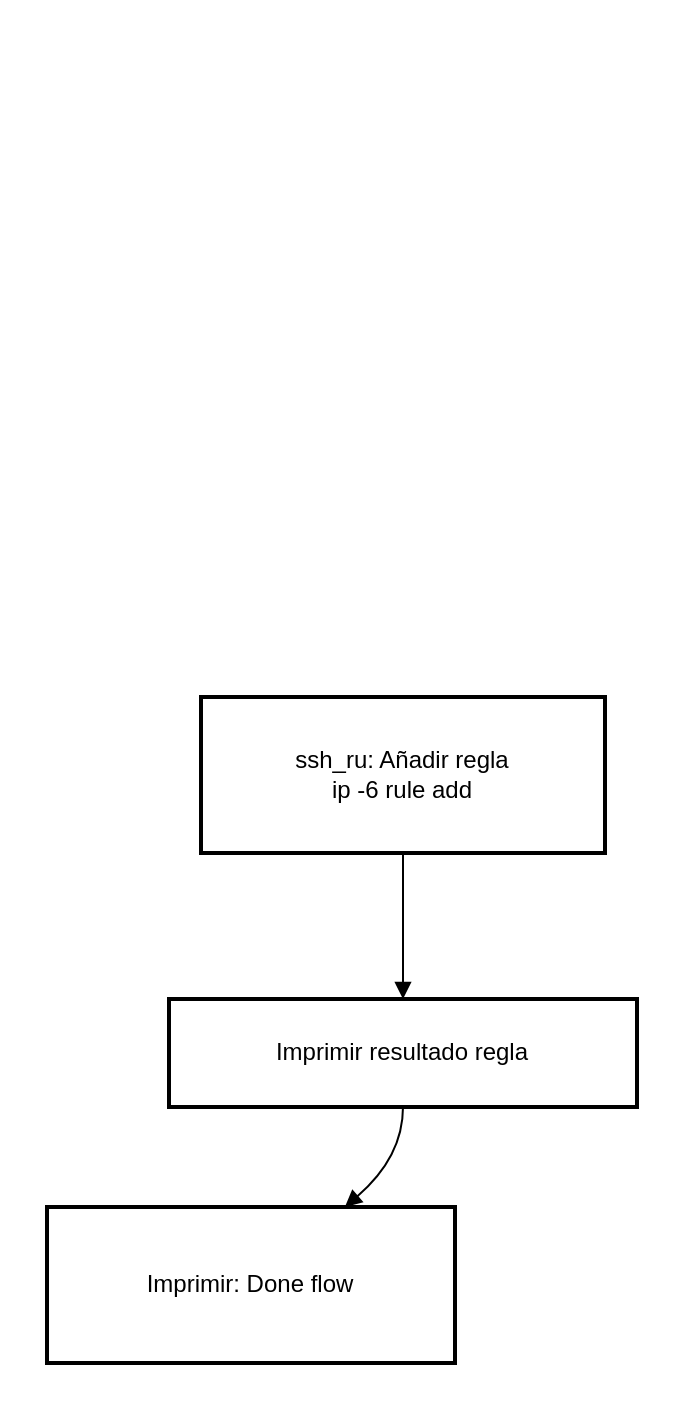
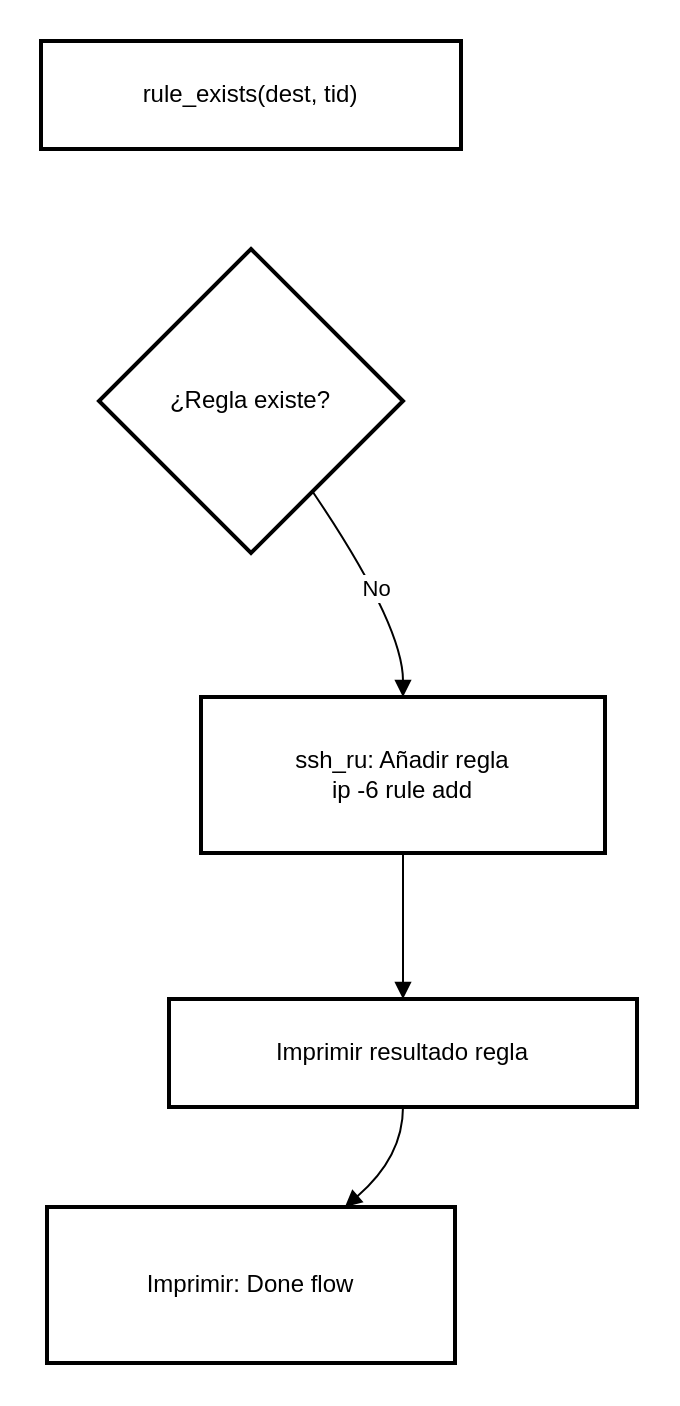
+ <mxCell id="2" value="rule_exists(dest, tid)" style="whiteSpace=wrap;strokeWidth=2;" vertex="1" parent="1"><mxGeometry x="20" y="20" width="210" height="54" as="geometry" /></mxCell>
+ <mxCell id="3" value="¿Regla existe?" style="rhombus;strokeWidth=2;whiteSpace=wrap;" vertex="1" parent="1"><mxGeometry x="49" y="124" width="152" height="152" as="geometry" /></mxCell>
+ <mxCell id="7" value="No" style="curved=1;startArrow=none;endArrow=block;exitX=0.84;exitY=1;entryX=0.5;entryY=0;rounded=0;" edge="1" parent="1" source="3" target="5"><mxGeometry relative="1" as="geometry"><Array as="points"><mxPoint x="201" y="312" /></Array></mxGeometry></mxCell>
